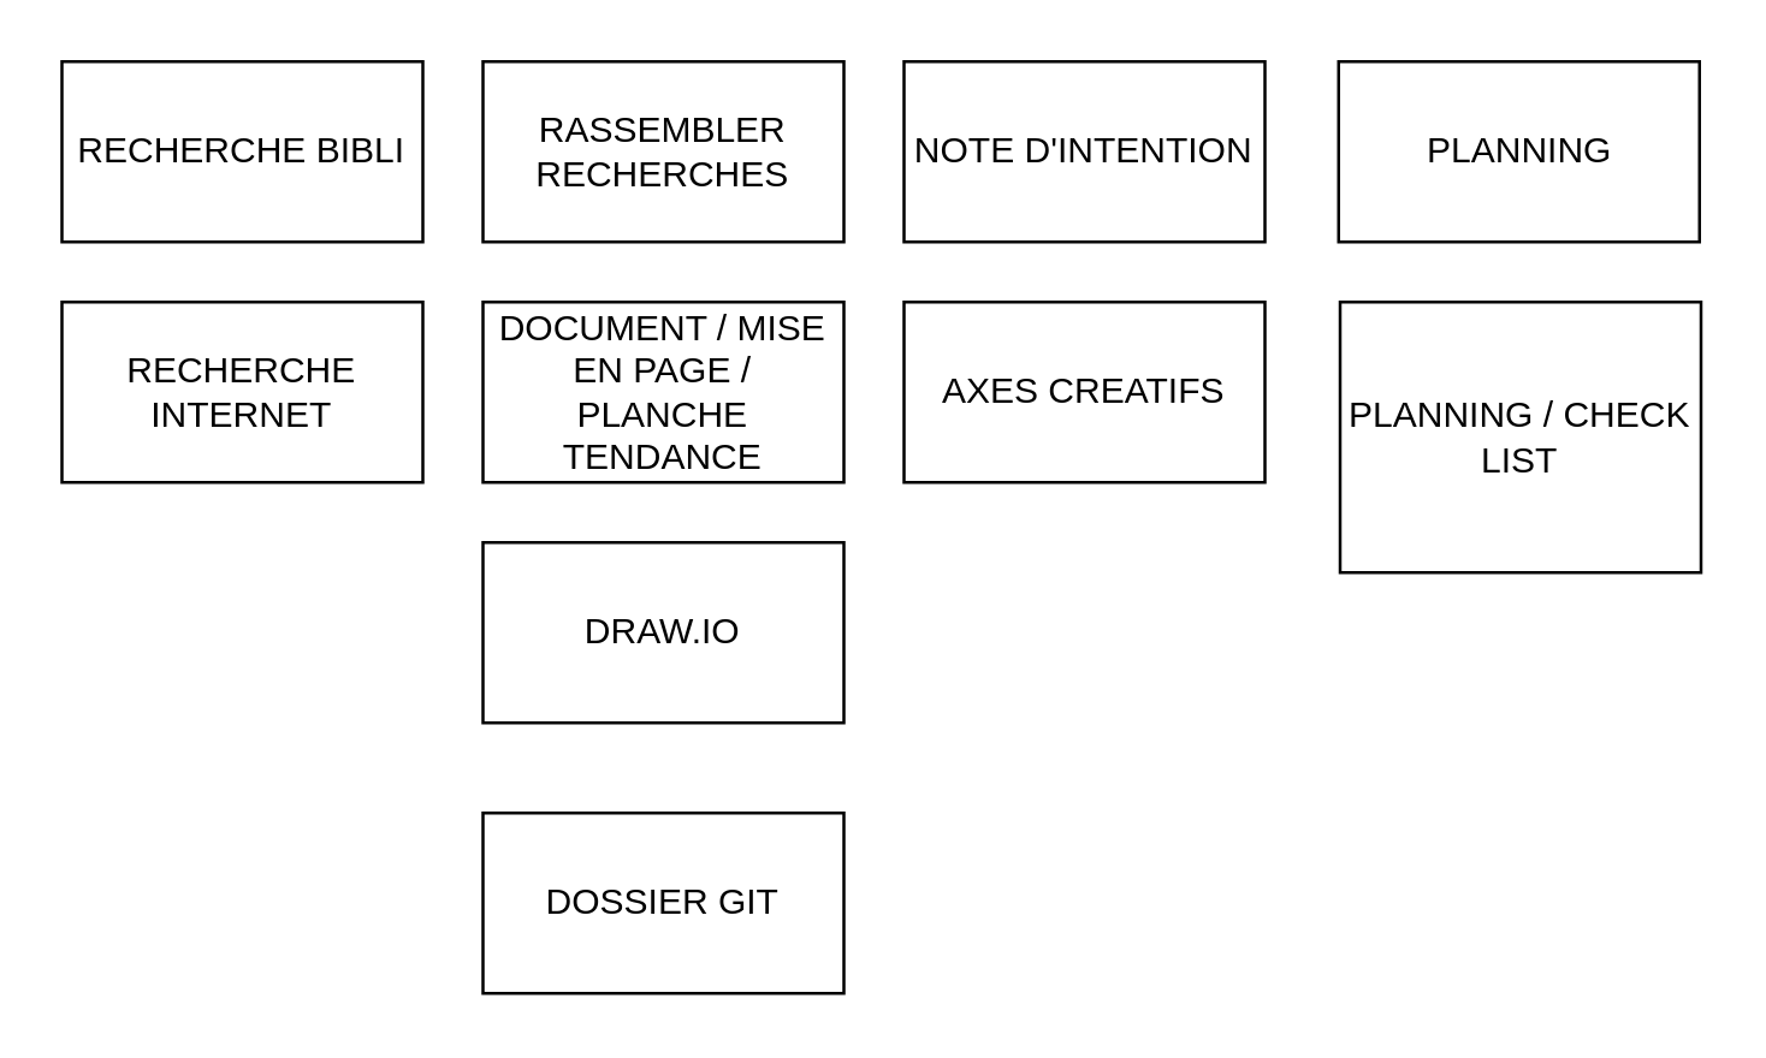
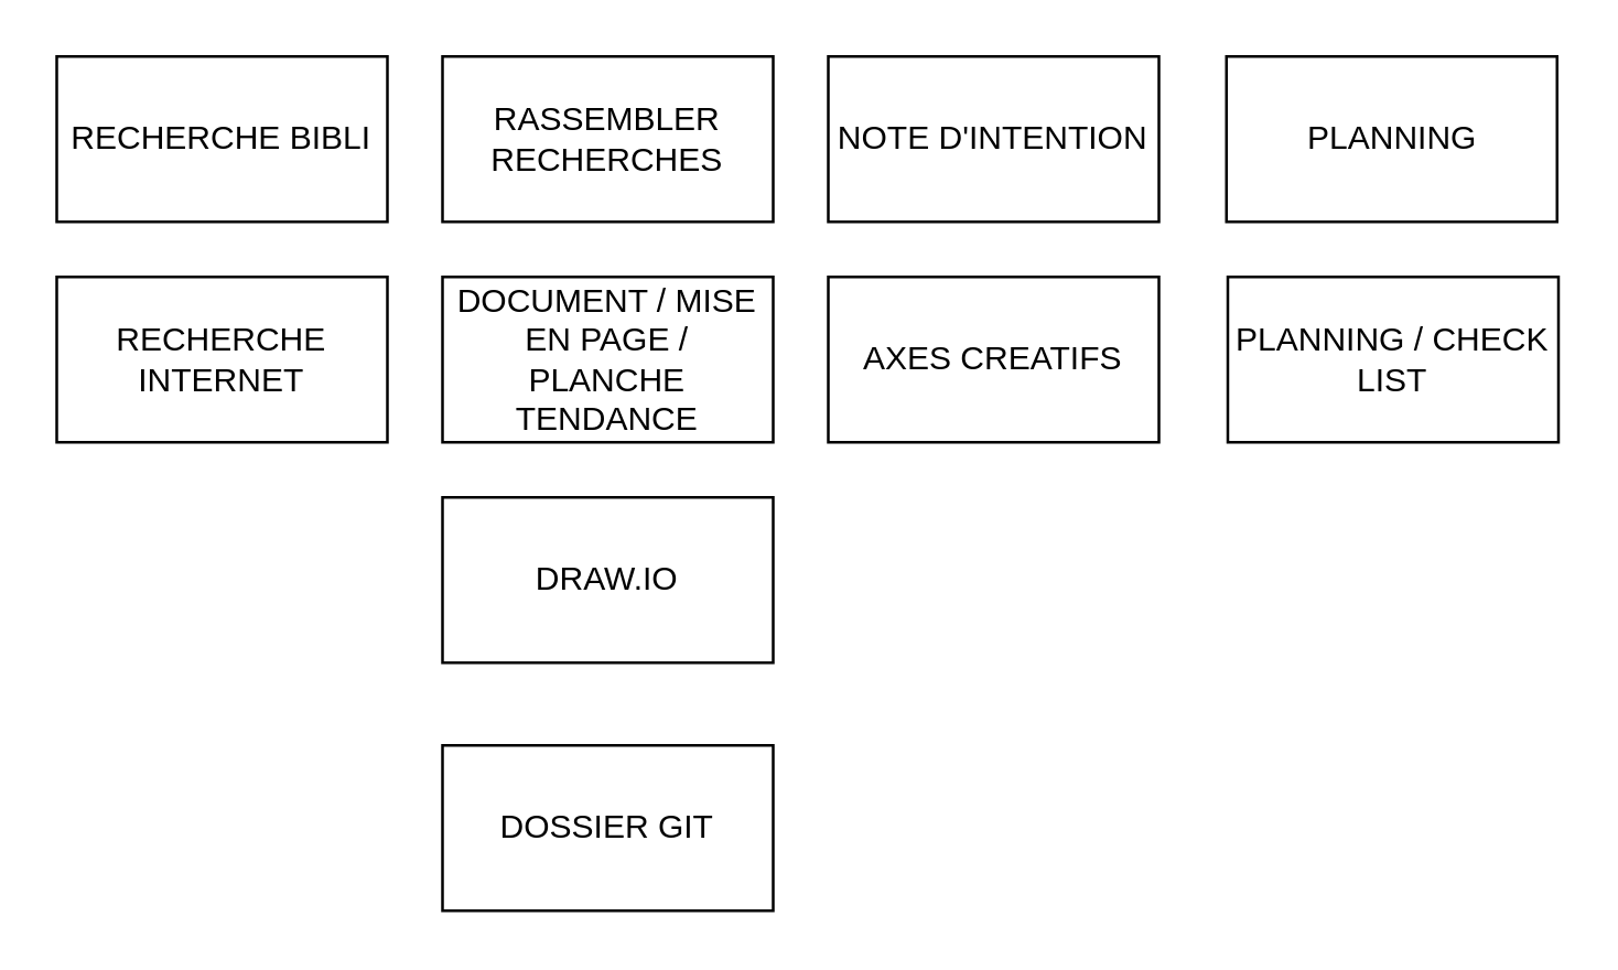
- <mxCell id="11" value="PLANNING / CHECK LIST" style="rounded=0;whiteSpace=wrap;html=1;" vertex="1" parent="1"><mxGeometry x="445" y="100" width="120" height="90" as="geometry" /></mxCell>
+ <mxCell id="11" value="PLANNING / CHECK LIST" style="rounded=0;whiteSpace=wrap;html=1;" vertex="1" parent="1"><mxGeometry x="445" y="100" width="120" height="60" as="geometry" /></mxCell>
